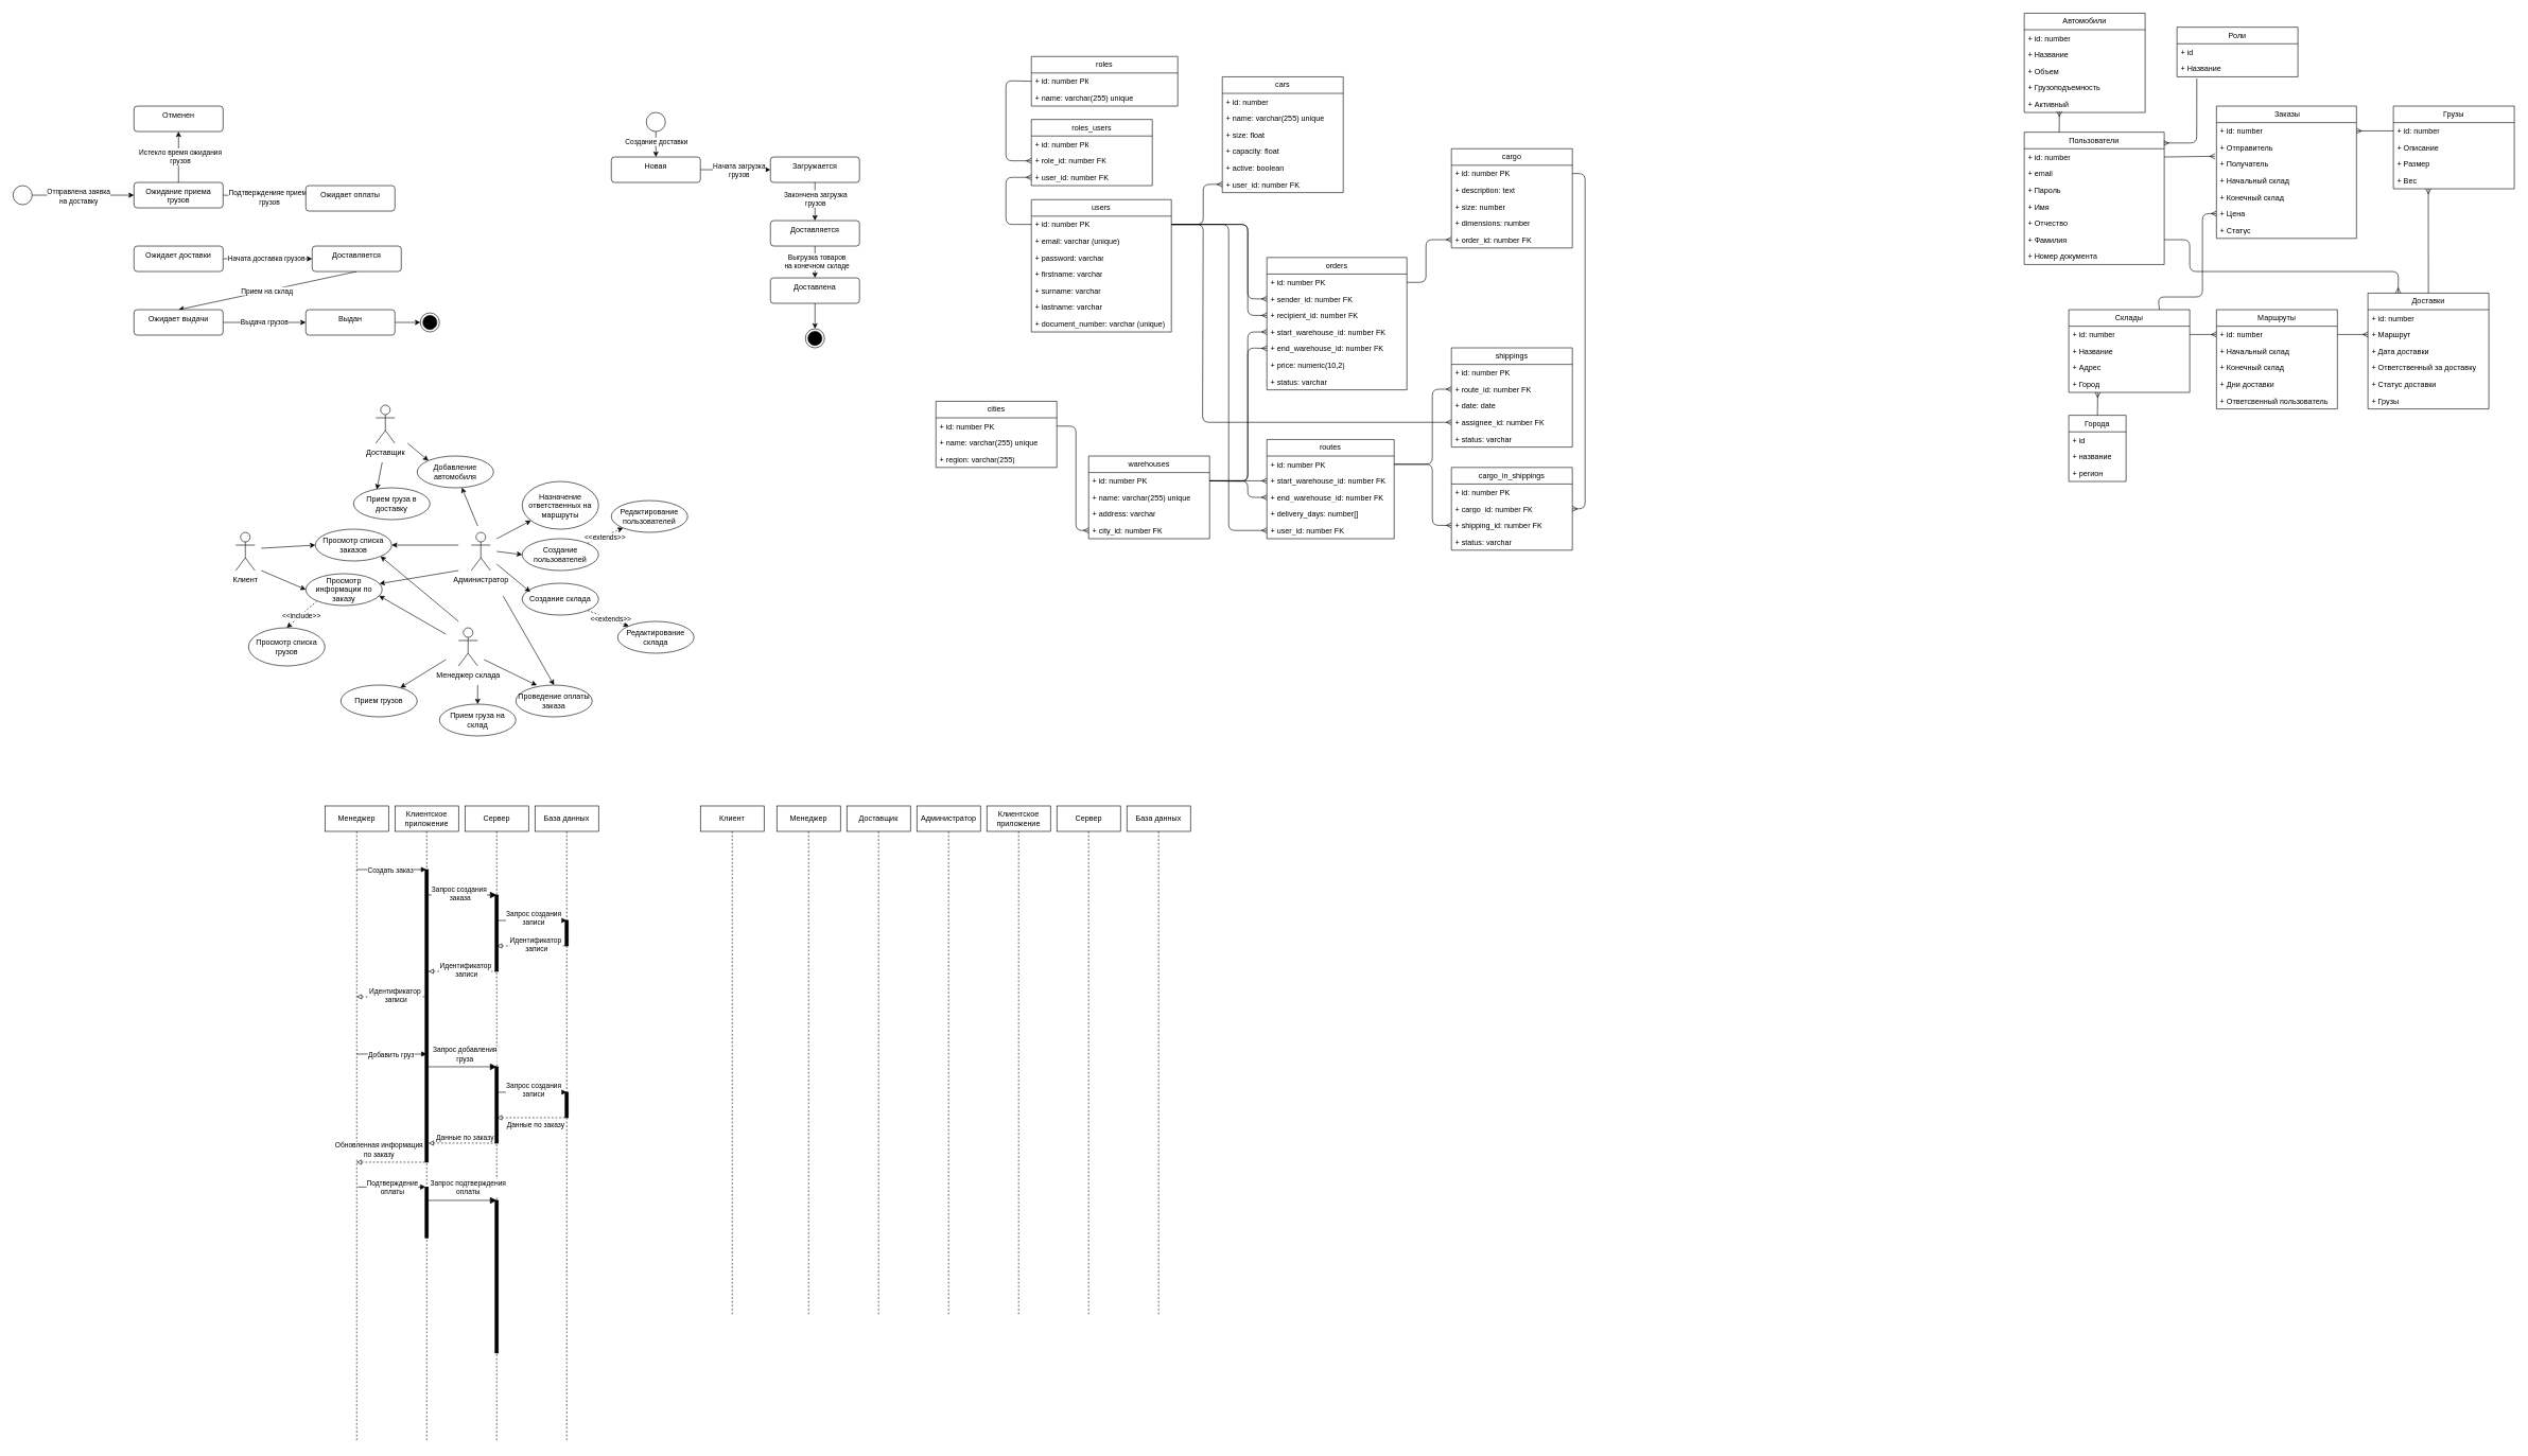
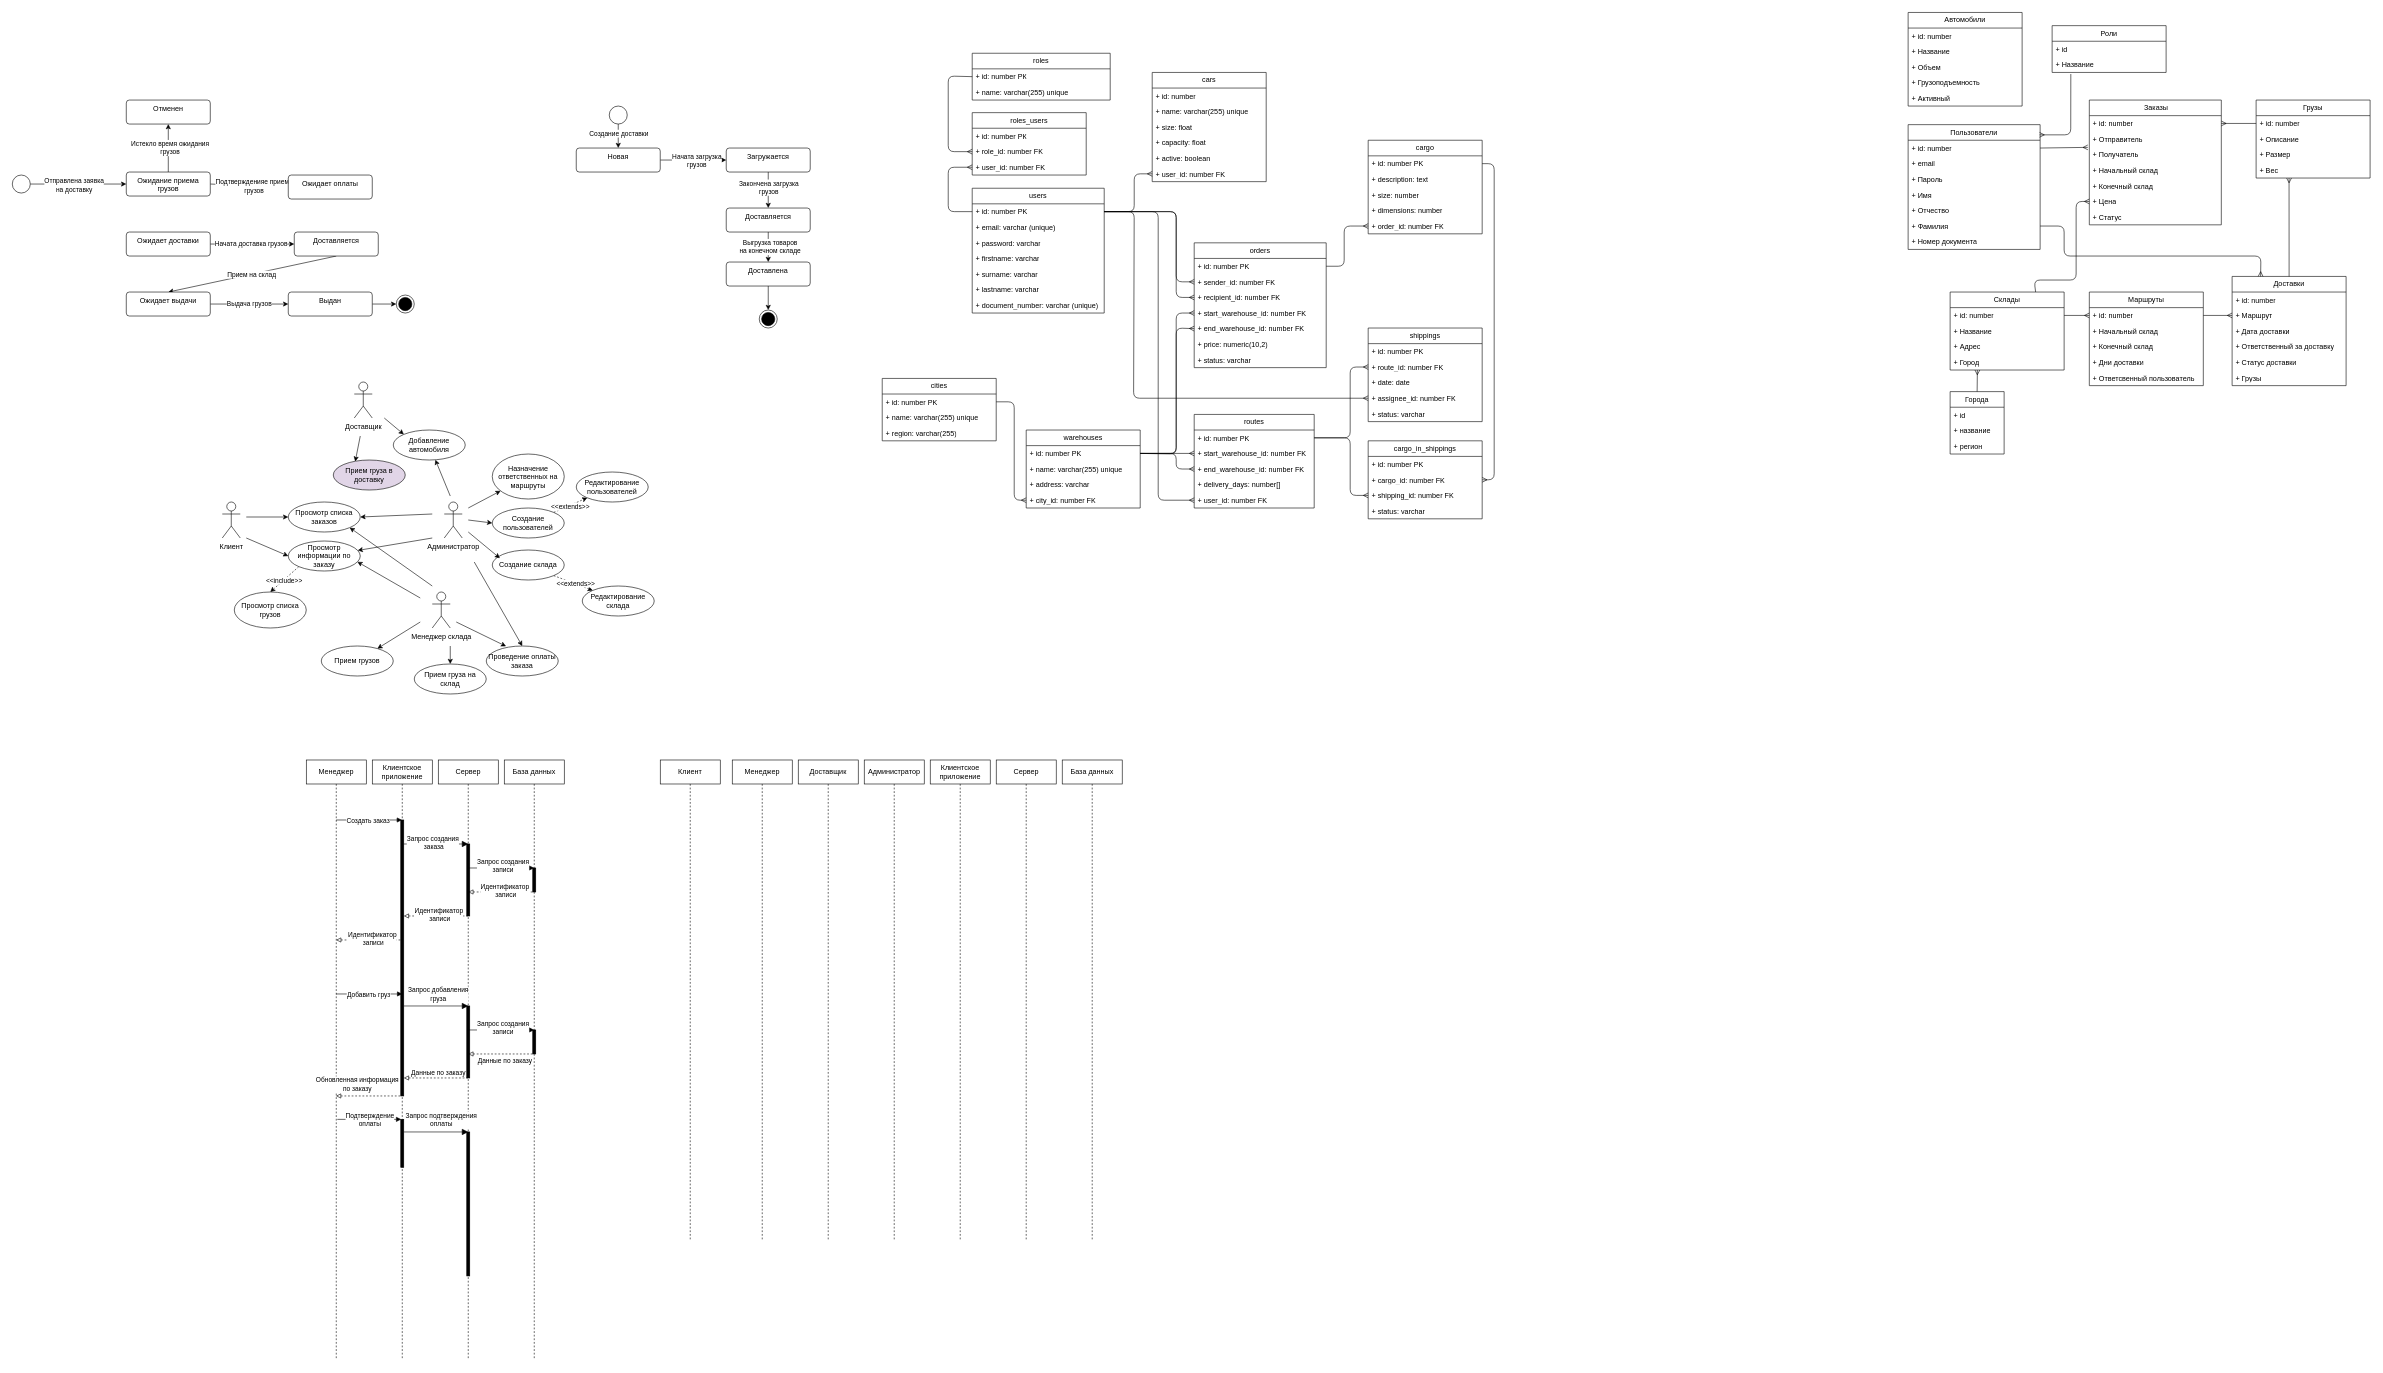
- <mxCell id="208" style="edgeStyle=none;html=1;exitX=0.25;exitY=0;exitDx=0;exitDy=0;entryX=0.29;entryY=0.93;entryDx=0;entryDy=0;entryPerimeter=0;endArrow=ERmany;endFill=0;" edge="1" parent="1" source="117" target="116"><mxGeometry relative="1" as="geometry" /></mxCell>
- <mxCell id="68" value="Прием груза в доставку" style="ellipse;whiteSpace=wrap;html=1;" vertex="1" parent="1"><mxGeometry x="555" y="766" width="120" height="50" as="geometry" /></mxCell>
+ <mxCell id="68" value="Прием груза в доставку" style="ellipse;whiteSpace=wrap;html=1;fillColor=#e1d5e7;" vertex="1" parent="1"><mxGeometry x="555" y="766" width="120" height="50" as="geometry" /></mxCell>
- <mxCell id="54" value="Просмотр списка заказов" style="ellipse;whiteSpace=wrap;html=1;" vertex="1" parent="1"><mxGeometry x="495" y="831" width="120" height="50" as="geometry" /></mxCell>
+ <mxCell id="54" value="Просмотр списка заказов" style="ellipse;whiteSpace=wrap;html=1;" vertex="1" parent="1"><mxGeometry x="480" y="836" width="120" height="50" as="geometry" /></mxCell>
